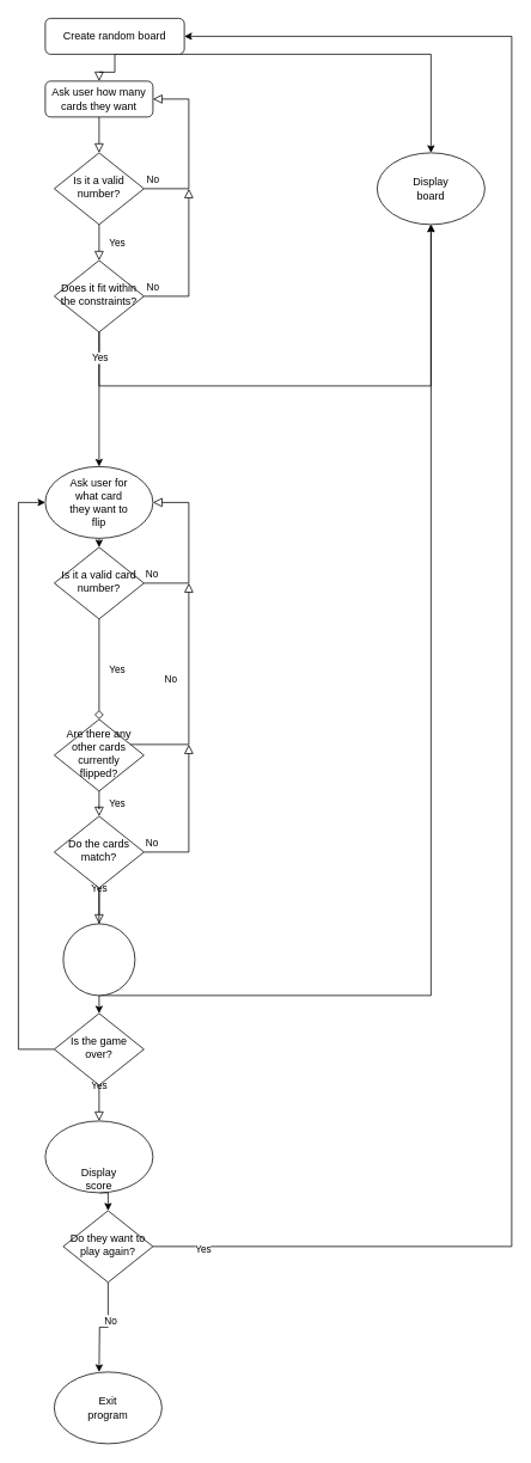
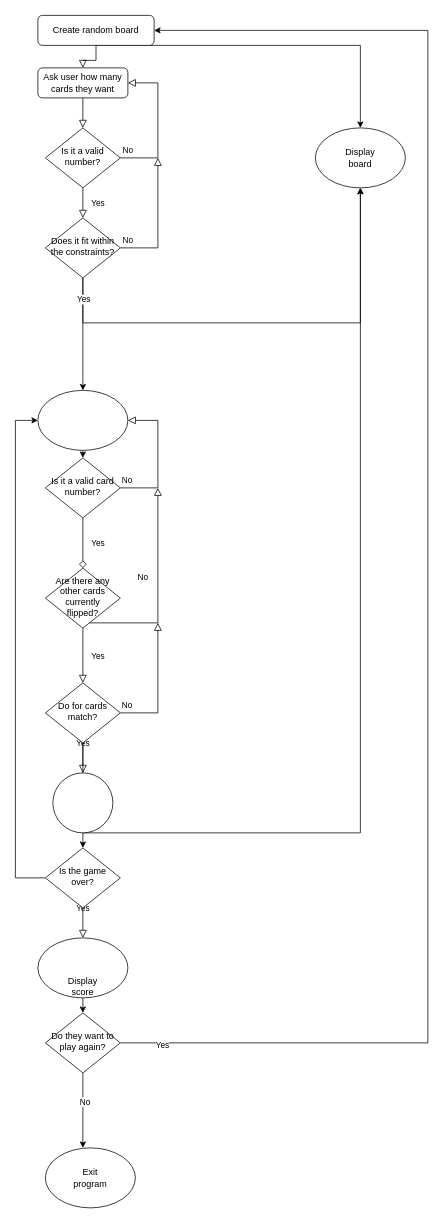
- <mxCell id="17" value="Ask user for what card they want to flip" style="text;html=1;strokeColor=none;fillColor=none;align=center;verticalAlign=middle;whiteSpace=wrap;rounded=0;" vertex="1" parent="1"><mxGeometry x="70" y="530" width="80" height="60" as="geometry" /></mxCell>
- <mxCell id="23" value="Are there any other cards currently flipped?" style="rhombus;whiteSpace=wrap;html=1;shadow=0;fontFamily=Helvetica;fontSize=12;align=center;strokeWidth=1;spacing=6;spacingTop=-4;" vertex="1" parent="1"><mxGeometry x="60" y="802" width="100" height="80" as="geometry" /></mxCell>
+ <mxCell id="23" value="Are there any other cards currently flipped?" style="rhombus;whiteSpace=wrap;html=1;shadow=0;fontFamily=Helvetica;fontSize=12;align=center;strokeWidth=1;spacing=6;spacingTop=-4;" vertex="1" parent="1"><mxGeometry x="60" y="757" width="100" height="80" as="geometry" /></mxCell>
- <mxCell id="27" value="Do the cards match?" style="rhombus;whiteSpace=wrap;html=1;shadow=0;fontFamily=Helvetica;fontSize=12;align=center;strokeWidth=1;spacing=6;spacingTop=-4;" vertex="1" parent="1"><mxGeometry x="60" y="910" width="100" height="80" as="geometry" /></mxCell>
+ <mxCell id="27" value="Do for cards match?" style="rhombus;whiteSpace=wrap;html=1;shadow=0;fontFamily=Helvetica;fontSize=12;align=center;strokeWidth=1;spacing=6;spacingTop=-4;" vertex="1" parent="1"><mxGeometry x="60" y="910" width="100" height="80" as="geometry" /></mxCell>
- <mxCell id="40" value="Do they want to play again?" style="rhombus;whiteSpace=wrap;html=1;shadow=0;fontFamily=Helvetica;fontSize=12;align=center;strokeWidth=1;spacing=6;spacingTop=-4;" vertex="1" parent="1"><mxGeometry x="70" y="1350" width="100" height="80" as="geometry" /></mxCell>
+ <mxCell id="40" value="Do they want to play again?" style="rhombus;whiteSpace=wrap;html=1;shadow=0;fontFamily=Helvetica;fontSize=12;align=center;strokeWidth=1;spacing=6;spacingTop=-4;" vertex="1" parent="1"><mxGeometry x="60" y="1350" width="100" height="80" as="geometry" /></mxCell>
